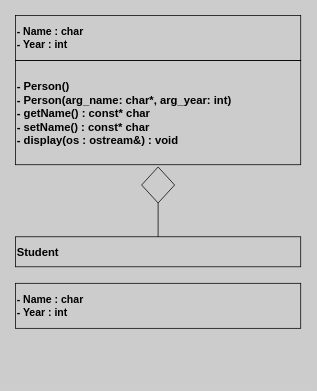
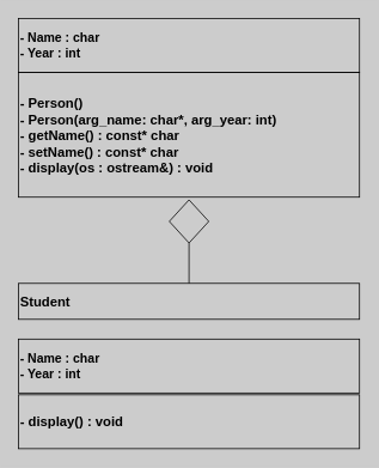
+ <mxCell id="6" value="&lt;span style=&quot;font-size: 15px;&quot;&gt;&lt;b&gt;- display() : void&lt;/b&gt;&lt;/span&gt;" style="rounded=0;whiteSpace=wrap;html=1;labelBackgroundColor=none;strokeColor=#000000;fontSize=15;fontColor=#000000;fillColor=none;gradientColor=none;align=left;" vertex="1" parent="1"><mxGeometry x="20" y="439" width="380" height="60" as="geometry" /></mxCell>
